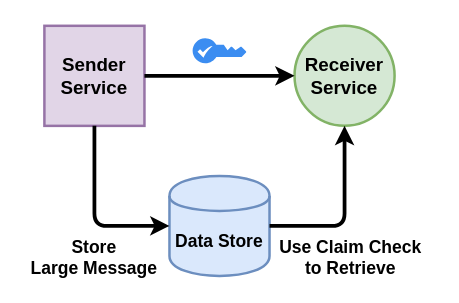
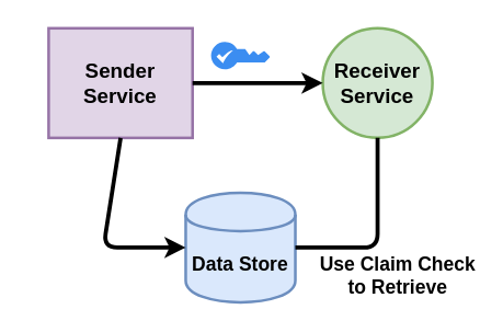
- <mxCell id="2" value="&lt;font style=&quot;font-size: 15px&quot;&gt;&lt;b&gt;Sender&lt;br&gt;Service&lt;/b&gt;&lt;/font&gt;" style="rounded=0;whiteSpace=wrap;html=1;strokeWidth=2;fillColor=#e1d5e7;strokeColor=#9673a6;" vertex="1" parent="1"><mxGeometry x="35" y="20" width="80" height="80" as="geometry" /></mxCell>
+ <mxCell id="2" value="&lt;font style=&quot;font-size: 15px&quot;&gt;&lt;b&gt;Sender&lt;br&gt;Service&lt;/b&gt;&lt;/font&gt;" style="rounded=0;whiteSpace=wrap;html=1;strokeWidth=2;fillColor=#e1d5e7;strokeColor=#9673a6;" vertex="1" parent="1"><mxGeometry x="35" y="20" width="105" height="80" as="geometry" /></mxCell>
- <mxCell id="6" value="" style="endArrow=classic;html=1;exitX=1;exitY=0.5;exitDx=0;exitDy=0;entryX=0.5;entryY=1;entryDx=0;entryDy=0;strokeWidth=3;" edge="1" parent="1" source="4" target="3"><mxGeometry width="50" height="50" relative="1" as="geometry"><mxPoint x="465" y="180" as="sourcePoint" /><mxPoint x="545" y="260" as="targetPoint" /><Array as="points"><mxPoint x="275" y="180" /></Array></mxGeometry></mxCell>
+ <mxCell id="6" value="" style="endArrow=none;html=1;exitX=1;exitY=0.5;exitDx=0;exitDy=0;entryX=0.5;entryY=1;entryDx=0;entryDy=0;strokeWidth=3;" edge="1" parent="1" source="4" target="3"><mxGeometry width="50" height="50" relative="1" as="geometry"><mxPoint x="465" y="180" as="sourcePoint" /><mxPoint x="545" y="260" as="targetPoint" /><Array as="points"><mxPoint x="275" y="180" /></Array></mxGeometry></mxCell>
- <mxCell id="9" value="&lt;font style=&quot;font-size: 14px&quot;&gt;&lt;b&gt;Store&lt;br&gt;Large Message&lt;br&gt;&lt;/b&gt;&lt;/font&gt;" style="text;html=1;strokeColor=none;fillColor=none;align=center;verticalAlign=middle;whiteSpace=wrap;rounded=0;" vertex="1" parent="1"><mxGeometry x="20" y="190" width="110" height="30" as="geometry" /></mxCell>
- <mxCell id="10" value="&lt;span style=&quot;font-size: 14px&quot;&gt;&lt;b&gt;Use Claim Check &lt;br&gt;to Retrieve&lt;/b&gt;&lt;/span&gt;" style="text;html=1;strokeColor=none;fillColor=none;align=center;verticalAlign=middle;whiteSpace=wrap;rounded=0;" vertex="1" parent="1"><mxGeometry x="215" y="190" width="130" height="30" as="geometry" /></mxCell>
+ <mxCell id="10" value="&lt;span style=&quot;font-size: 14px&quot;&gt;&lt;b&gt;Use Claim Check &lt;br&gt;to Retrieve&lt;/b&gt;&lt;/span&gt;" style="text;html=1;strokeColor=none;fillColor=none;align=center;verticalAlign=middle;whiteSpace=wrap;rounded=0;" vertex="1" parent="1"><mxGeometry x="225" y="185" width="130" height="30" as="geometry" /></mxCell>
